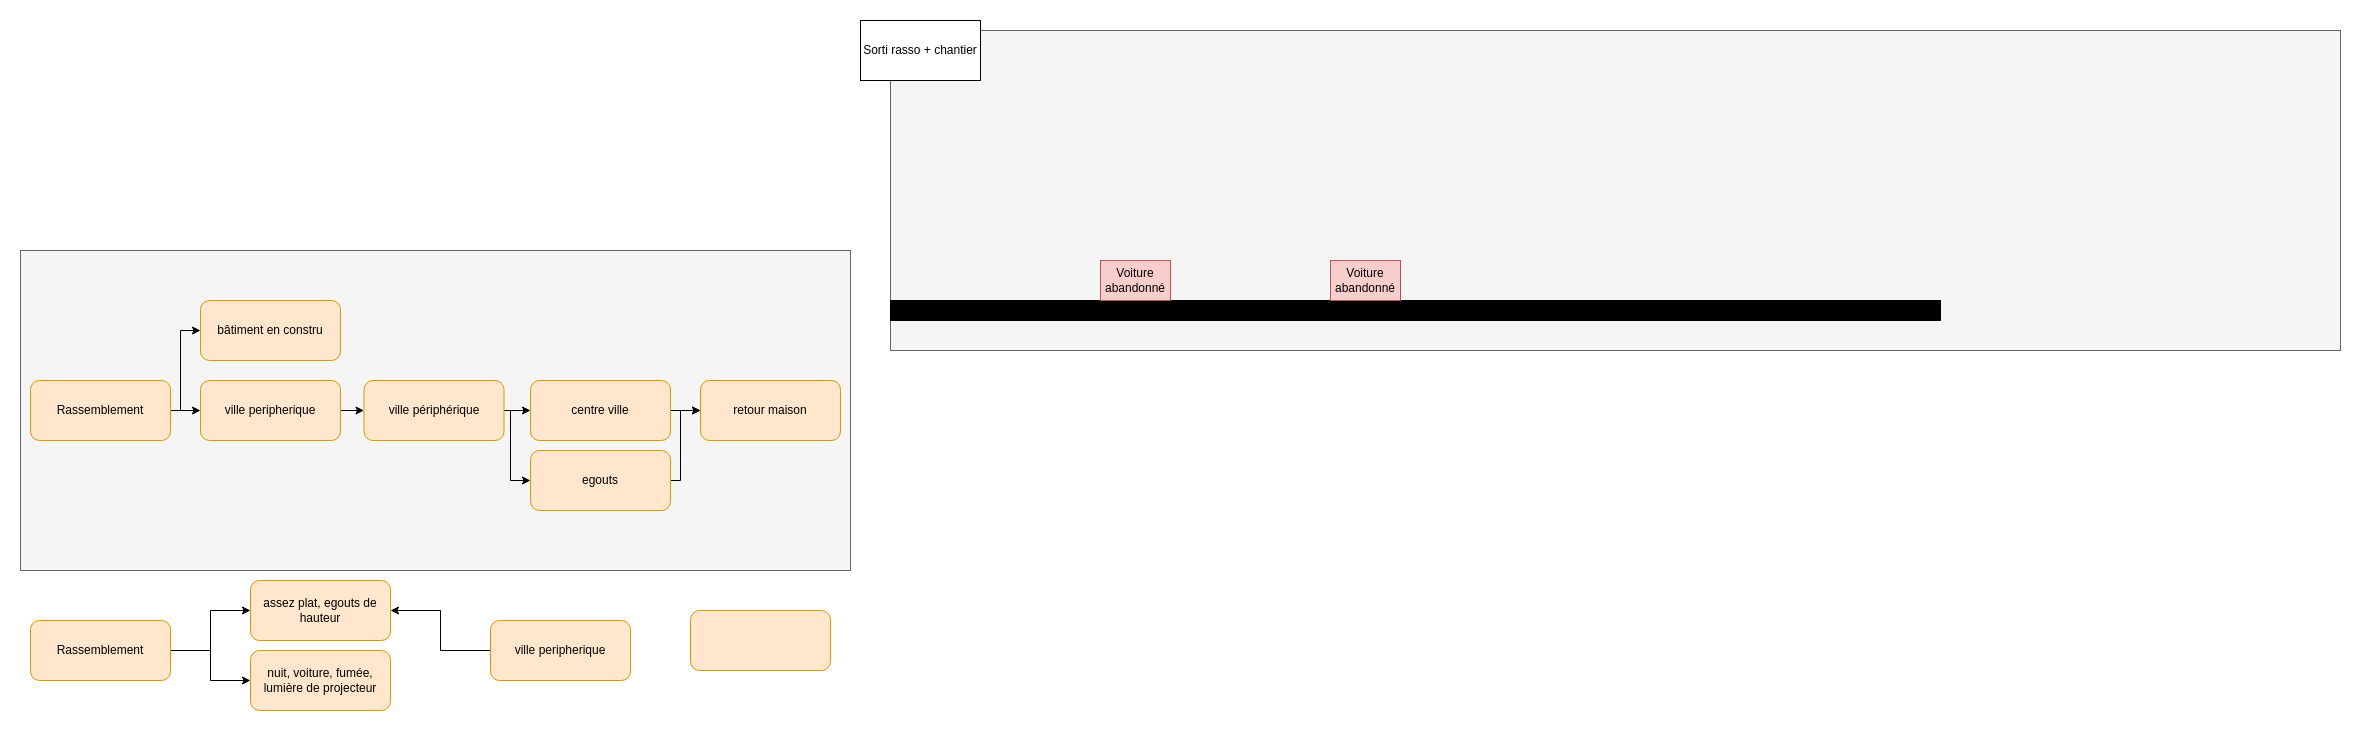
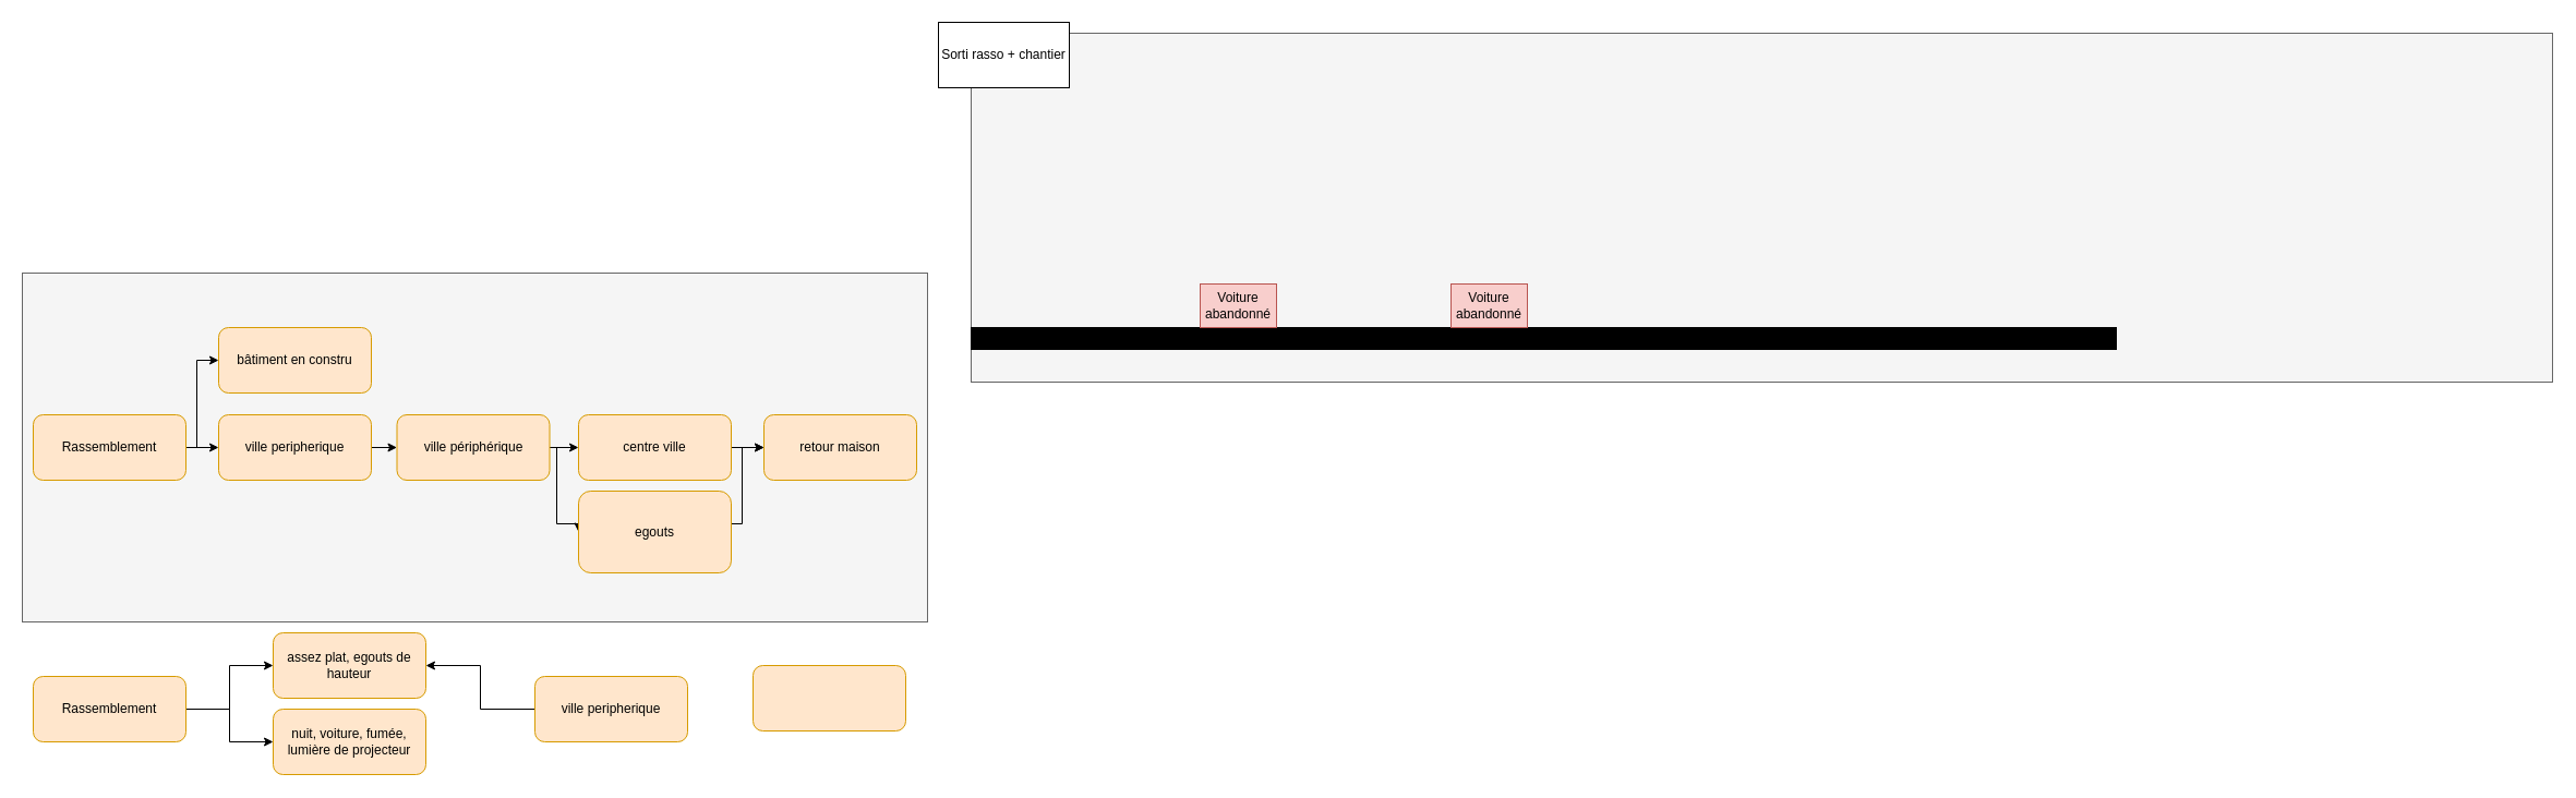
- <mxCell id="15" value="egouts" style="rounded=1;whiteSpace=wrap;html=1;fillColor=#ffe6cc;strokeColor=#d79b00;gradientColor=none;" parent="1" vertex="1"><mxGeometry x="530" y="450" width="140" height="60" as="geometry" /></mxCell>
+ <mxCell id="15" value="egouts" style="rounded=1;whiteSpace=wrap;html=1;fillColor=#ffe6cc;strokeColor=#d79b00;gradientColor=none;" parent="1" vertex="1"><mxGeometry x="530" y="450" width="140" height="75" as="geometry" /></mxCell>
